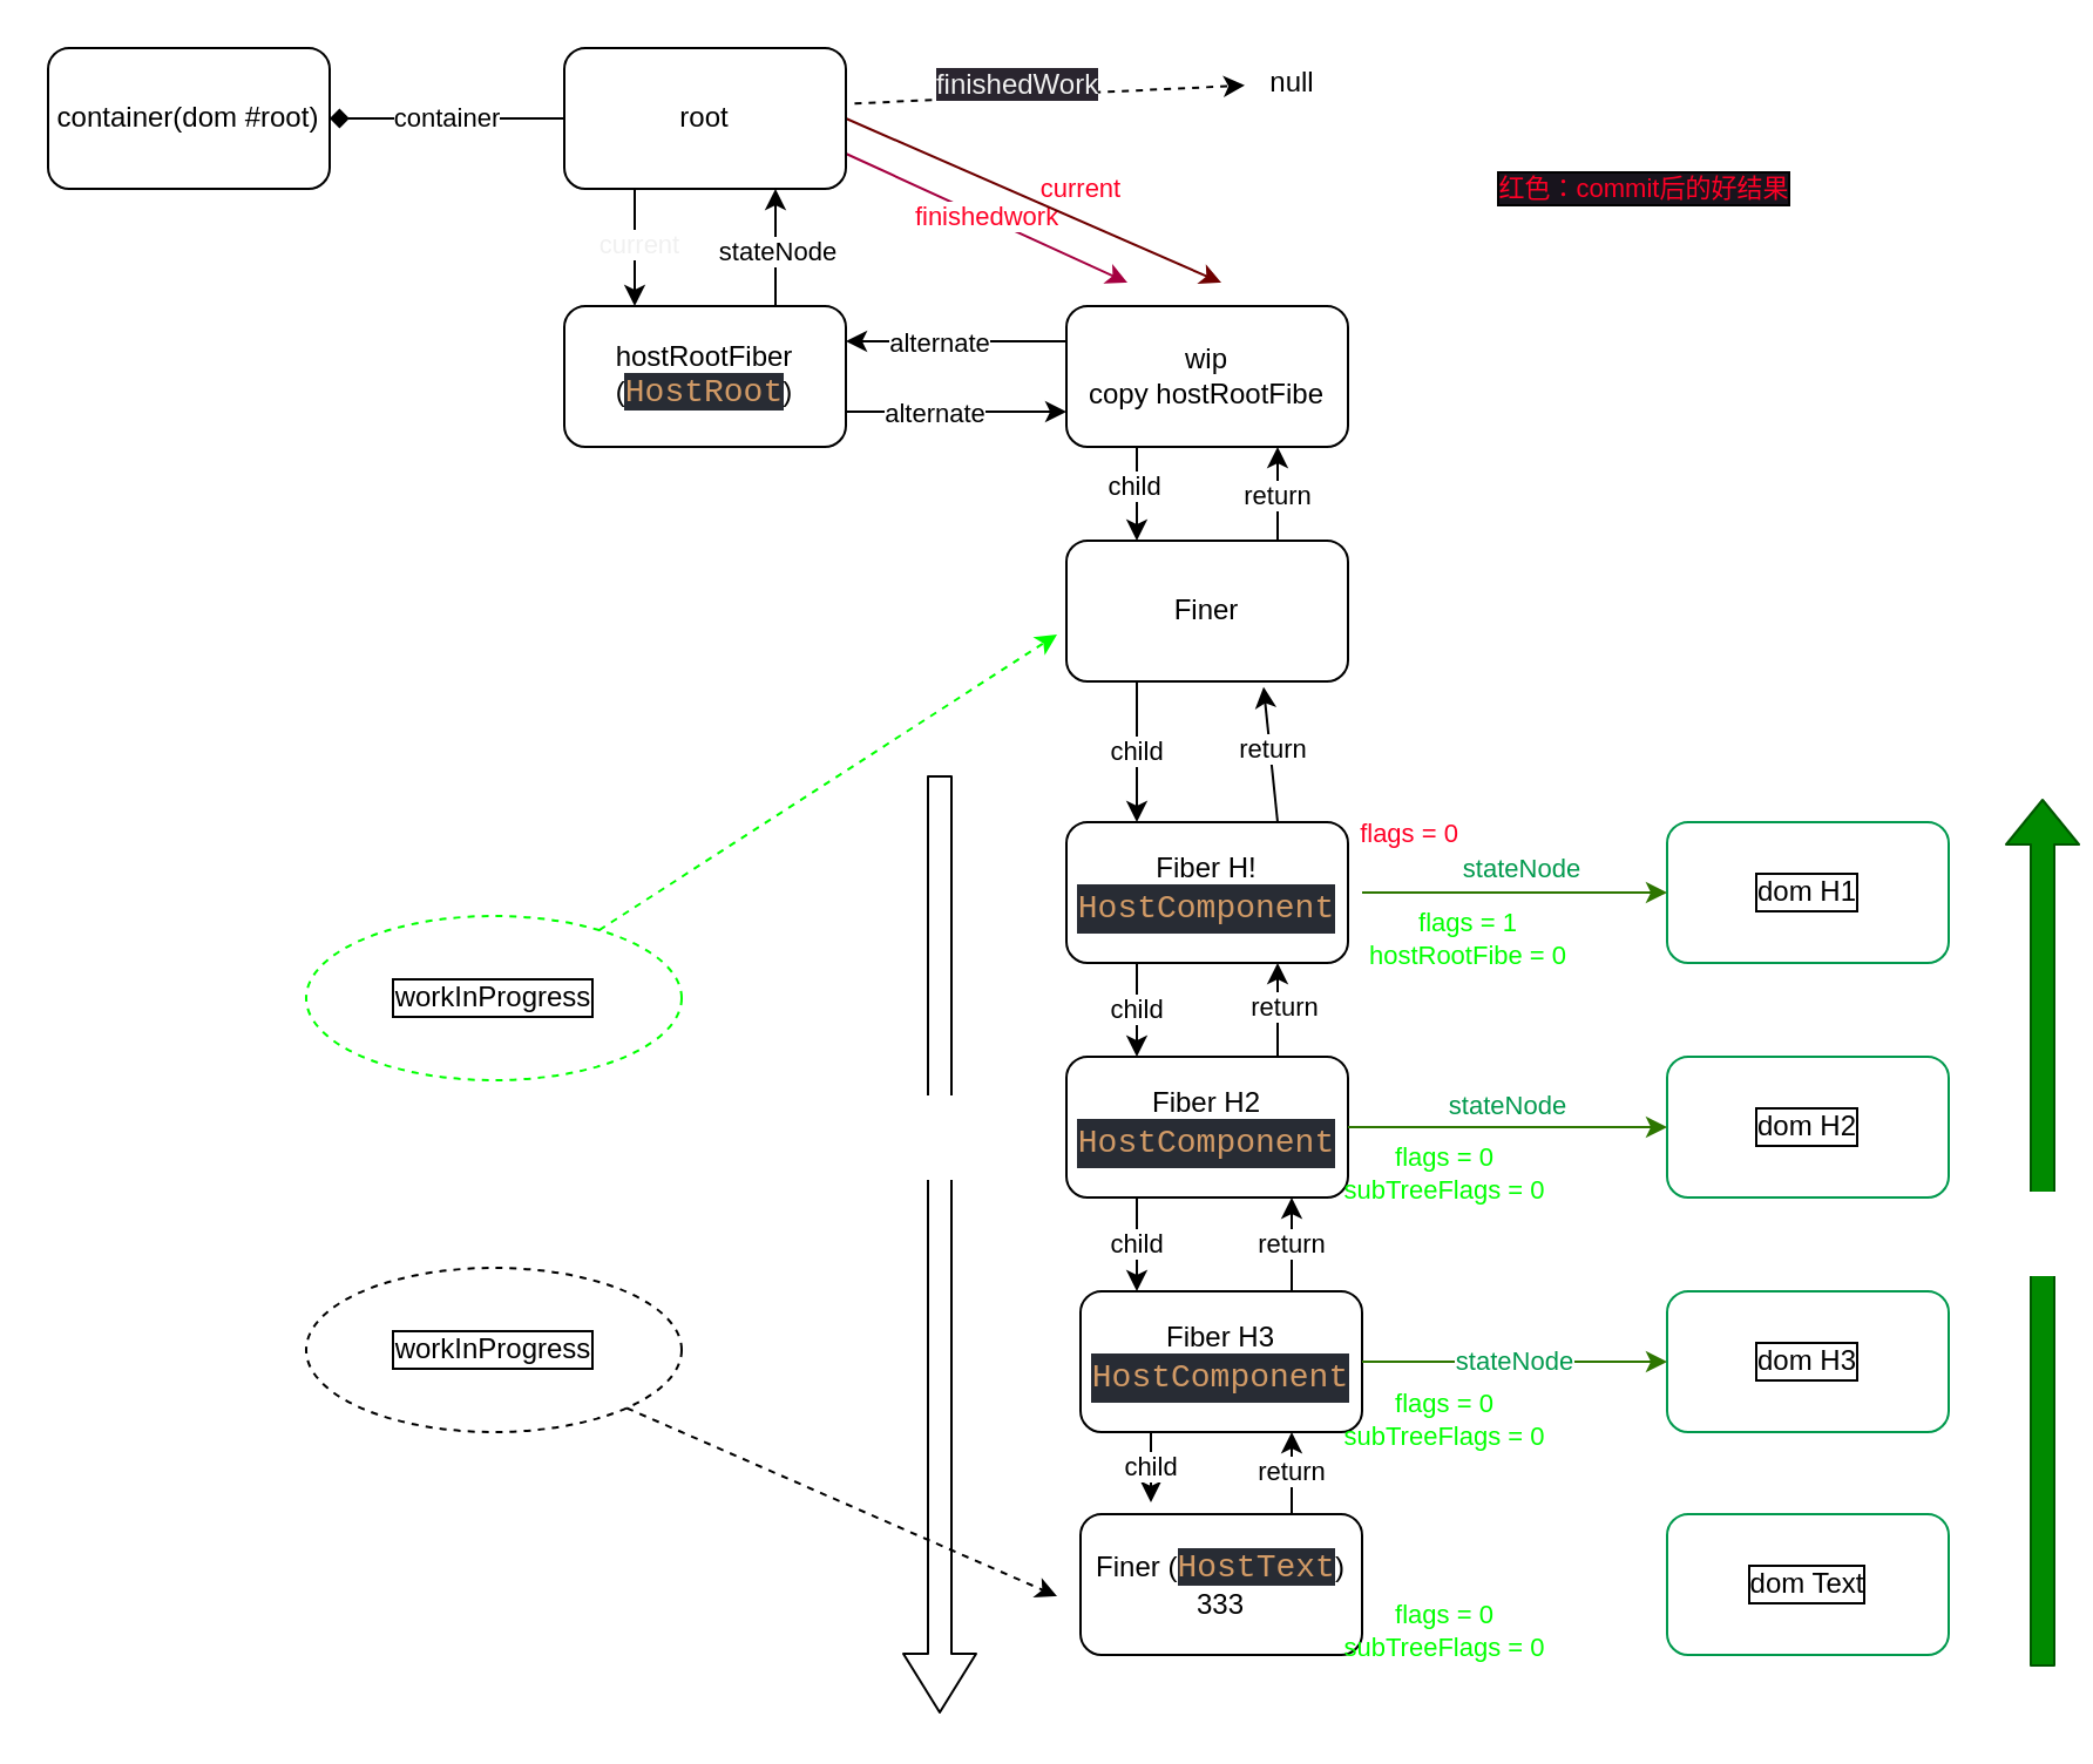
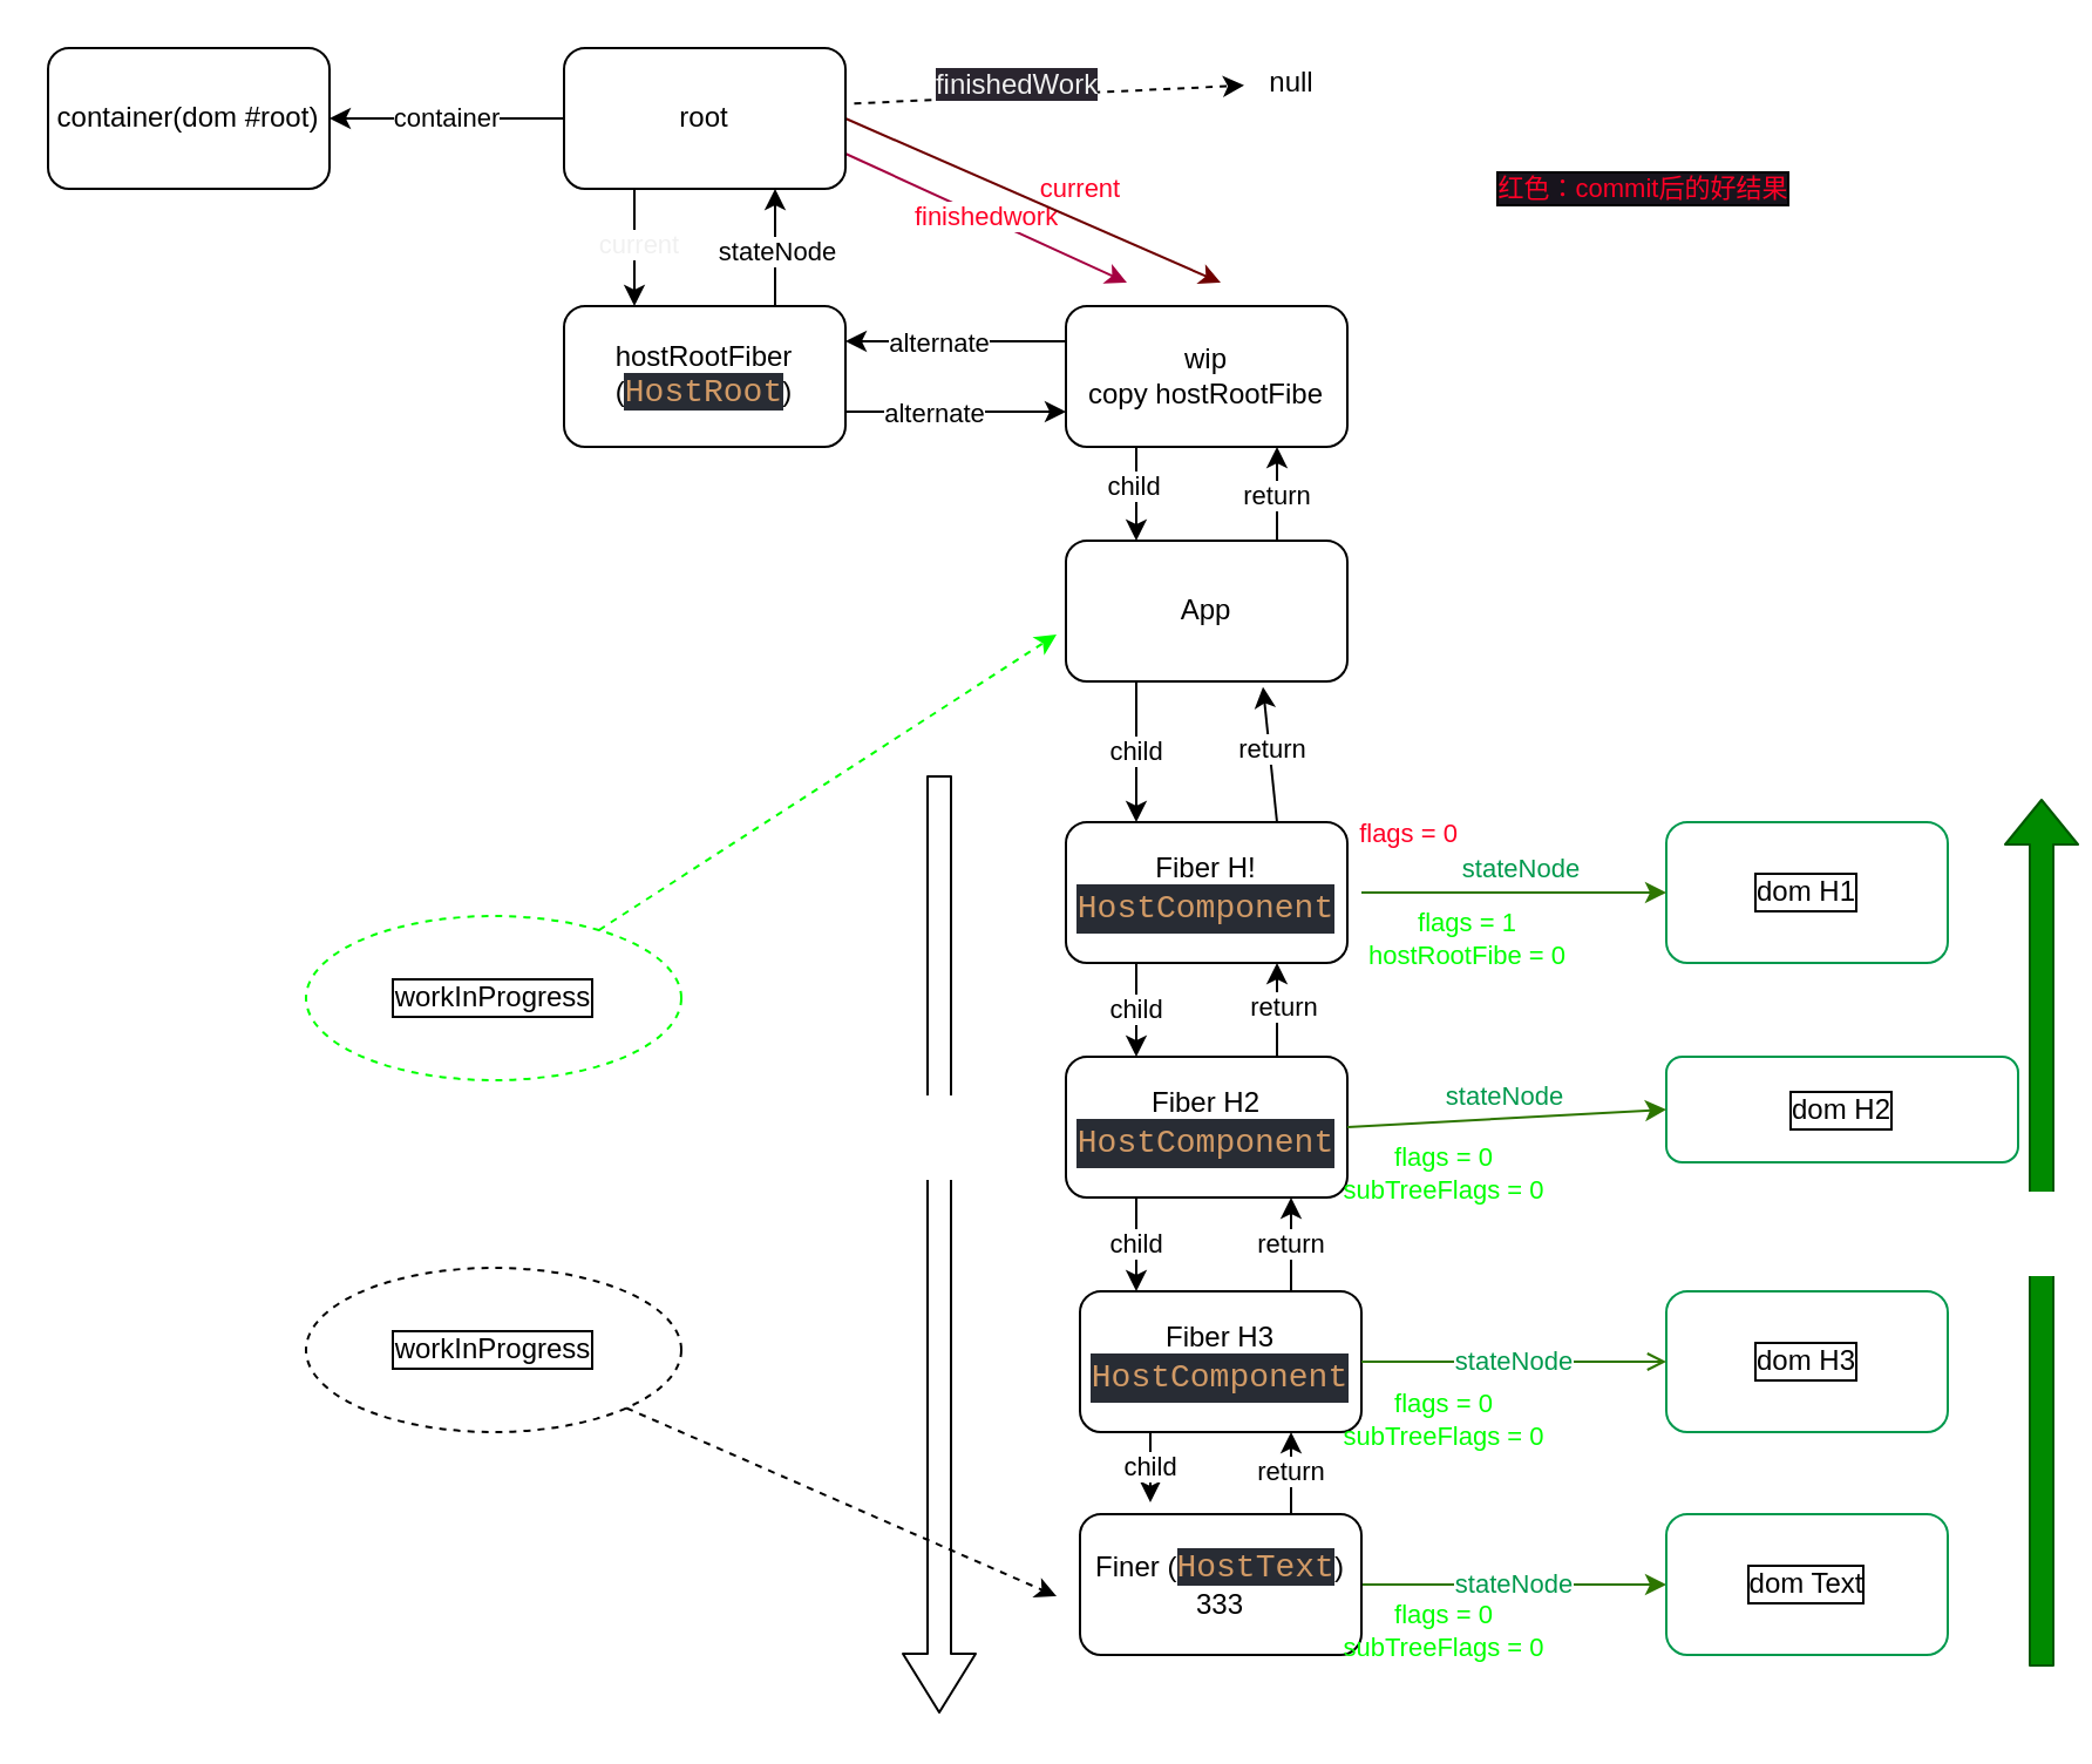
- <mxCell id="9" value="container" style="edgeStyle=none;html=1;exitX=0;exitY=0.5;exitDx=0;exitDy=0;endArrow=diamond;" parent="1" source="6" target="15" edge="1"><mxGeometry relative="1" as="geometry" /></mxCell>
+ <mxCell id="9" value="container" style="edgeStyle=none;html=1;exitX=0;exitY=0.5;exitDx=0;exitDy=0;" parent="1" source="6" target="15" edge="1"><mxGeometry relative="1" as="geometry" /></mxCell>
- <mxCell id="60" value="Finer" style="rounded=1;whiteSpace=wrap;html=1;" vertex="1" parent="1"><mxGeometry x="454" y="230" width="120" height="60" as="geometry" /></mxCell>
+ <mxCell id="60" value="App" style="rounded=1;whiteSpace=wrap;html=1;" vertex="1" parent="1"><mxGeometry x="454" y="230" width="120" height="60" as="geometry" /></mxCell>
- <mxCell id="41" value="dom H2&lt;br&gt;" style="rounded=1;whiteSpace=wrap;html=1;labelBorderColor=default;fillStyle=solid;fillColor=none;gradientColor=none;strokeColor=#00994D;" parent="1" vertex="1"><mxGeometry x="710" y="450" width="120" height="60" as="geometry" /></mxCell>
+ <mxCell id="41" value="dom H2&lt;br&gt;" style="rounded=1;whiteSpace=wrap;html=1;labelBorderColor=default;fillStyle=solid;fillColor=none;gradientColor=none;strokeColor=#00994D;" parent="1" vertex="1"><mxGeometry x="710" y="450" width="150" height="45" as="geometry" /></mxCell>
- <mxCell id="40" value="&lt;font color=&quot;#00994d&quot;&gt;stateNode&lt;/font&gt;" style="edgeStyle=none;html=1;fillColor=#60a917;strokeColor=#2D7600;exitX=1;exitY=0.5;exitDx=0;exitDy=0;entryX=0;entryY=0.5;entryDx=0;entryDy=0;" parent="1" source="32" target="39" edge="1"><mxGeometry relative="1" as="geometry"><mxPoint x="660" y="580" as="targetPoint" /><mxPoint x="590" y="589.5" as="sourcePoint" /><mxPoint as="offset" /><Array as="points" /></mxGeometry></mxCell>
+ <mxCell id="40" value="&lt;font color=&quot;#00994d&quot;&gt;stateNode&lt;/font&gt;" style="edgeStyle=none;html=1;fillColor=#60a917;strokeColor=#2D7600;exitX=1;exitY=0.5;exitDx=0;exitDy=0;entryX=0;entryY=0.5;entryDx=0;entryDy=0;endArrow=open;" parent="1" source="32" target="39" edge="1"><mxGeometry relative="1" as="geometry"><mxPoint x="660" y="580" as="targetPoint" /><mxPoint x="590" y="589.5" as="sourcePoint" /><mxPoint as="offset" /><Array as="points" /></mxGeometry></mxCell>
+ <mxCell id="34" value="&lt;font color=&quot;#00994d&quot;&gt;stateNode&lt;/font&gt;" style="edgeStyle=none;html=1;fillColor=#60a917;strokeColor=#2D7600;entryX=0;entryY=0.5;entryDx=0;entryDy=0;" parent="1" source="35" target="38" edge="1"><mxGeometry relative="1" as="geometry"><mxPoint x="660" y="675" as="targetPoint" /><mxPoint as="offset" /></mxGeometry></mxCell>
